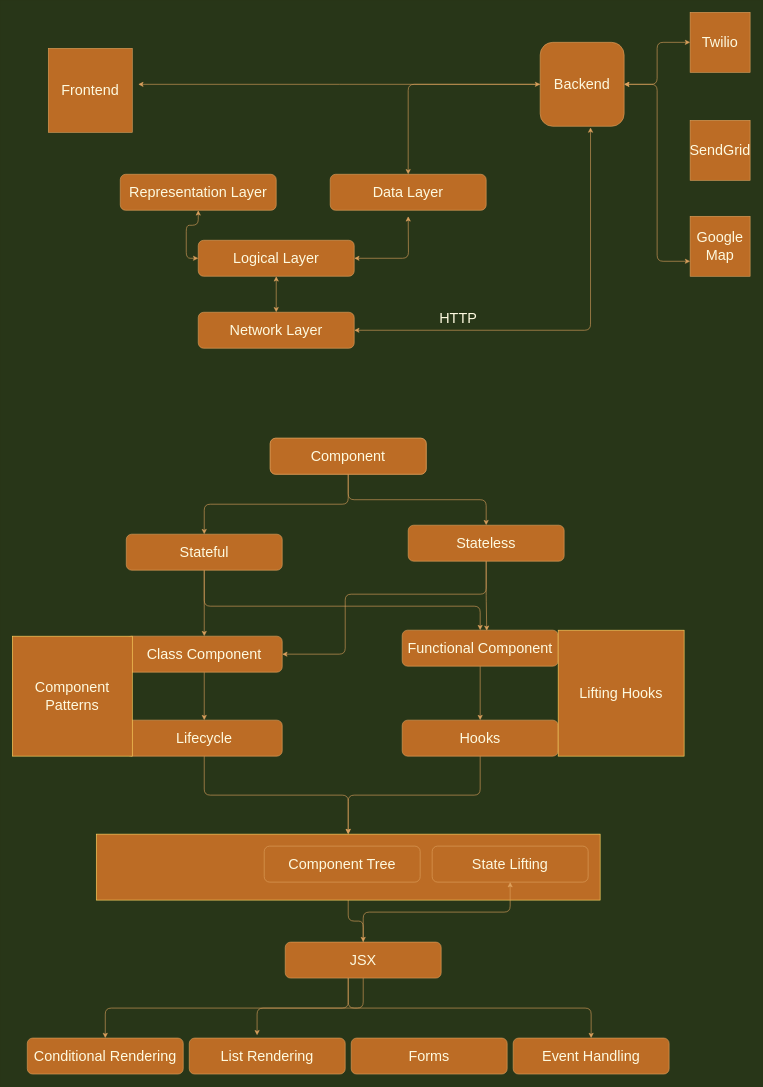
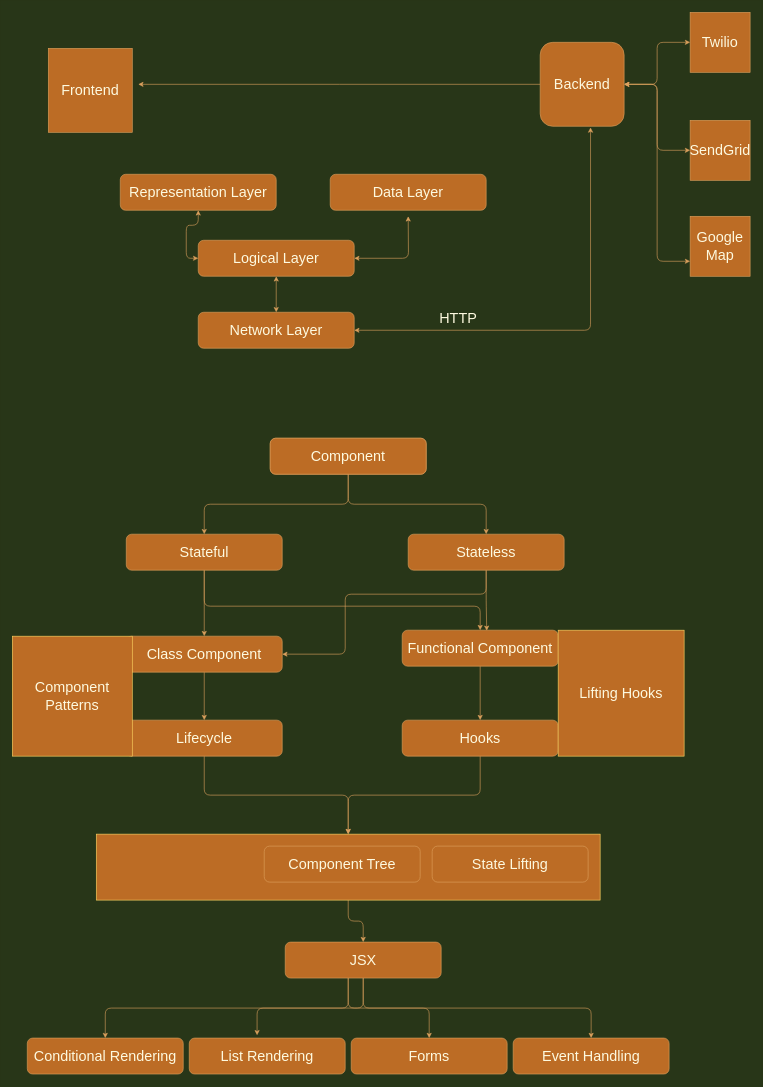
- <mxCell id="5" style="edgeStyle=orthogonalEdgeStyle;curved=0;rounded=1;sketch=0;orthogonalLoop=1;jettySize=auto;html=1;fontSize=24;fontColor=#FEFAE0;startArrow=classic;startFill=1;endArrow=classic;endFill=1;strokeColor=#DDA15E;fillColor=#BC6C25;" edge="1" parent="1" source="7" target="10"><mxGeometry relative="1" as="geometry" /></mxCell>
+ <mxCell id="5" style="edgeStyle=orthogonalEdgeStyle;curved=0;rounded=1;sketch=0;orthogonalLoop=1;jettySize=auto;html=1;fontSize=24;fontColor=#FEFAE0;startArrow=classic;startFill=1;endArrow=classic;endFill=1;strokeColor=#DDA15E;fillColor=#BC6C25;" edge="1" parent="1" source="7" target="18"><mxGeometry relative="1" as="geometry" /></mxCell>
- <mxCell id="28" value="Stateless" style="rounded=1;whiteSpace=wrap;html=1;fontSize=24;fillColor=#BC6C25;strokeColor=#DDA15E;fontColor=#FEFAE0;" vertex="1" parent="1"><mxGeometry x="680" y="875" width="260" height="60" as="geometry" /></mxCell>
+ <mxCell id="28" value="Stateless" style="rounded=1;whiteSpace=wrap;html=1;fontSize=24;fillColor=#BC6C25;strokeColor=#DDA15E;fontColor=#FEFAE0;" vertex="1" parent="1"><mxGeometry x="680" y="890" width="260" height="60" as="geometry" /></mxCell>
- <mxCell id="45" style="edgeStyle=orthogonalEdgeStyle;curved=0;rounded=1;sketch=0;orthogonalLoop=1;jettySize=auto;html=1;fontSize=24;fontColor=#FEFAE0;startArrow=none;startFill=0;endArrow=classic;endFill=1;strokeColor=#DDA15E;fillColor=#BC6C25;" edge="1" parent="1" source="47" target="48"><mxGeometry relative="1" as="geometry" /></mxCell>
+ <mxCell id="45" style="edgeStyle=orthogonalEdgeStyle;curved=0;rounded=1;sketch=0;orthogonalLoop=1;jettySize=auto;html=1;entryX=0.5;entryY=0;entryDx=0;entryDy=0;fontSize=24;fontColor=#FEFAE0;startArrow=none;startFill=0;endArrow=classic;endFill=1;strokeColor=#DDA15E;fillColor=#BC6C25;" edge="1" parent="1" source="47" target="51"><mxGeometry relative="1" as="geometry" /></mxCell>
